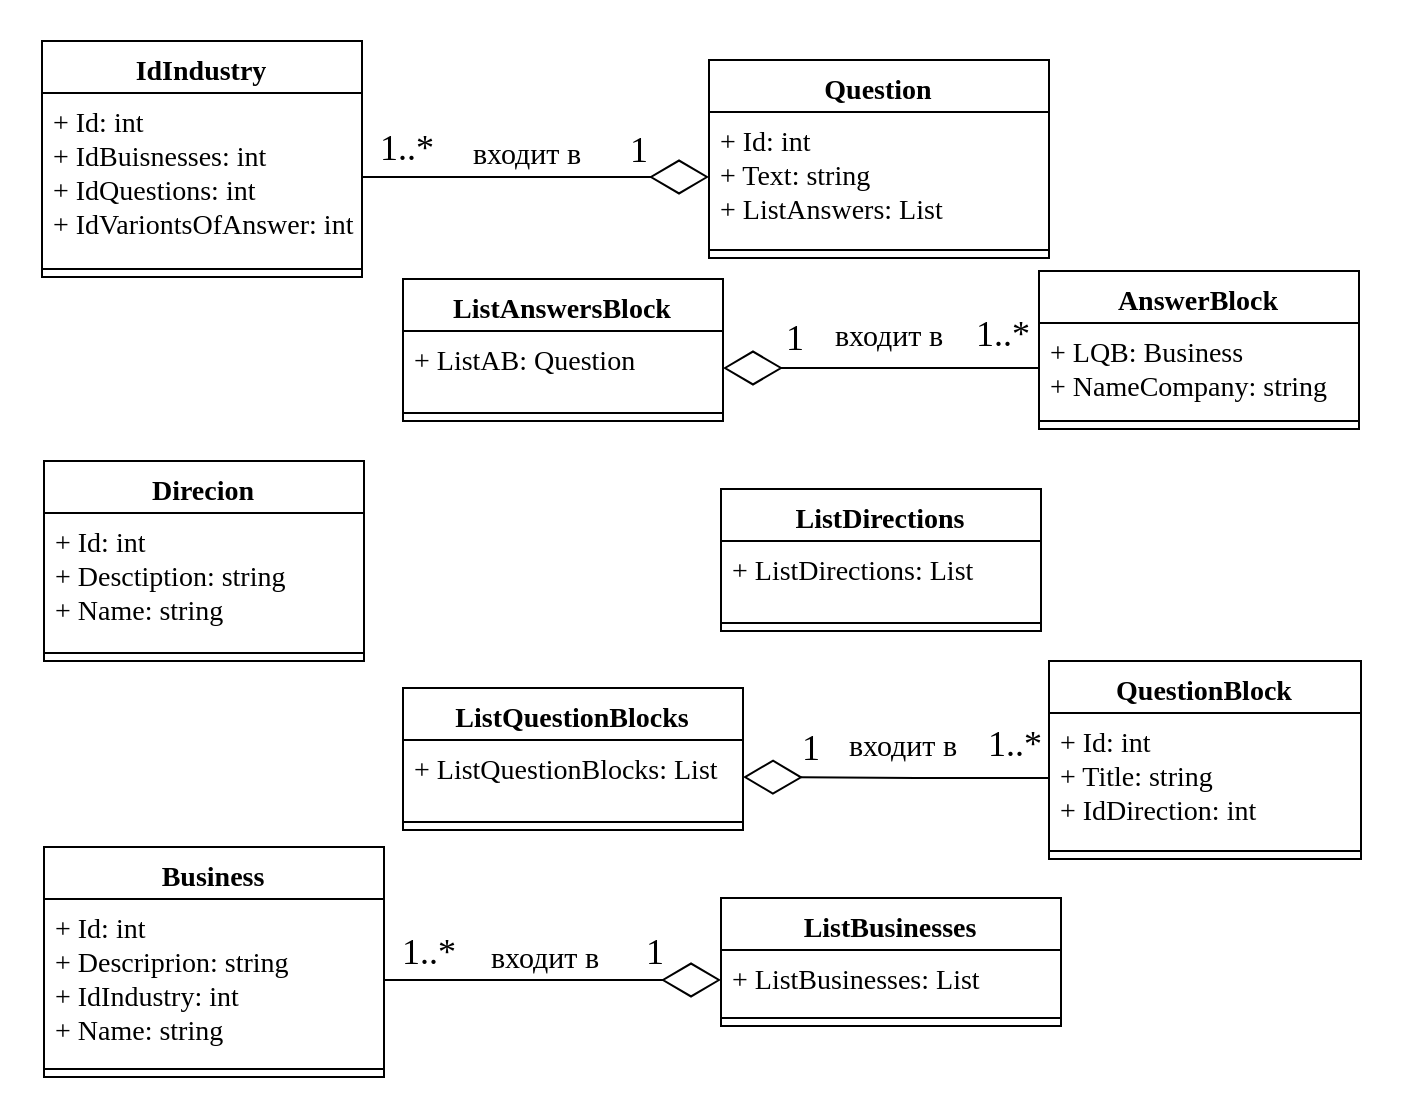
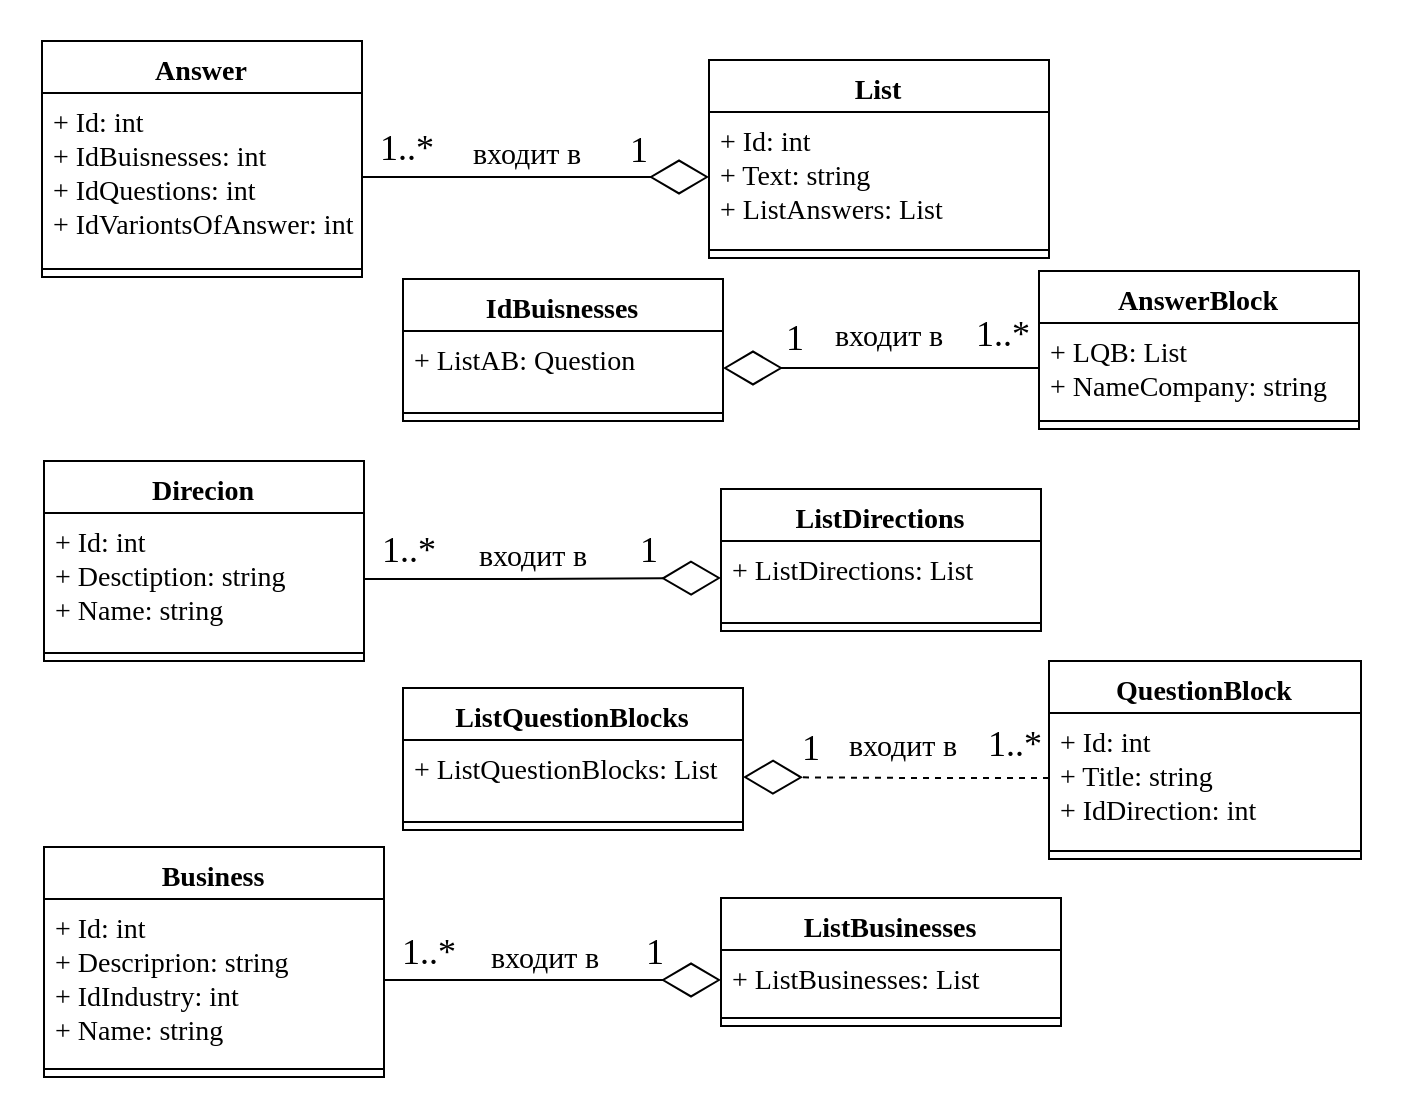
- <mxCell id="2" value="IdIndustry" style="swimlane;fontStyle=1;align=center;verticalAlign=top;childLayout=stackLayout;horizontal=1;startSize=26;horizontalStack=0;resizeParent=1;resizeParentMax=0;resizeLast=0;collapsible=1;marginBottom=0;fontFamily=Times New Roman;fontSize=14;" parent="1" vertex="1"><mxGeometry x="20.5" y="20" width="160" height="118" as="geometry" /></mxCell>
+ <mxCell id="2" value="Answer" style="swimlane;fontStyle=1;align=center;verticalAlign=top;childLayout=stackLayout;horizontal=1;startSize=26;horizontalStack=0;resizeParent=1;resizeParentMax=0;resizeLast=0;collapsible=1;marginBottom=0;fontFamily=Times New Roman;fontSize=14;" parent="1" vertex="1"><mxGeometry x="20.5" y="20" width="160" height="118" as="geometry" /></mxCell>
- <mxCell id="17" value="Question" style="swimlane;fontStyle=1;align=center;verticalAlign=top;childLayout=stackLayout;horizontal=1;startSize=26;horizontalStack=0;resizeParent=1;resizeParentMax=0;resizeLast=0;collapsible=1;marginBottom=0;fontFamily=Times New Roman;fontSize=14;" parent="1" vertex="1"><mxGeometry x="354" y="29.5" width="170" height="99" as="geometry" /></mxCell>
+ <mxCell id="17" value="List" style="swimlane;fontStyle=1;align=center;verticalAlign=top;childLayout=stackLayout;horizontal=1;startSize=26;horizontalStack=0;resizeParent=1;resizeParentMax=0;resizeLast=0;collapsible=1;marginBottom=0;fontFamily=Times New Roman;fontSize=14;" parent="1" vertex="1"><mxGeometry x="354" y="29.5" width="170" height="99" as="geometry" /></mxCell>
- <mxCell id="5" value="ListAnswersBlock" style="swimlane;fontStyle=1;align=center;verticalAlign=top;childLayout=stackLayout;horizontal=1;startSize=26;horizontalStack=0;resizeParent=1;resizeParentMax=0;resizeLast=0;collapsible=1;marginBottom=0;fontFamily=Times New Roman;fontSize=14;" parent="1" vertex="1"><mxGeometry x="201" y="139" width="160" height="71" as="geometry" /></mxCell>
+ <mxCell id="5" value="IdBuisnesses" style="swimlane;fontStyle=1;align=center;verticalAlign=top;childLayout=stackLayout;horizontal=1;startSize=26;horizontalStack=0;resizeParent=1;resizeParentMax=0;resizeLast=0;collapsible=1;marginBottom=0;fontFamily=Times New Roman;fontSize=14;" parent="1" vertex="1"><mxGeometry x="201" y="139" width="160" height="71" as="geometry" /></mxCell>
- <mxCell id="9" value="+ LQB: Business&#10;+ NameCompany: string" style="text;strokeColor=none;fillColor=none;align=left;verticalAlign=top;spacingLeft=4;spacingRight=4;overflow=hidden;rotatable=0;points=[[0,0.5],[1,0.5]];portConstraint=eastwest;fontFamily=Times New Roman;fontSize=14;" parent="8" vertex="1"><mxGeometry y="26" width="160" height="45" as="geometry" /></mxCell>
+ <mxCell id="9" value="+ LQB: List&#10;+ NameCompany: string" style="text;strokeColor=none;fillColor=none;align=left;verticalAlign=top;spacingLeft=4;spacingRight=4;overflow=hidden;rotatable=0;points=[[0,0.5],[1,0.5]];portConstraint=eastwest;fontFamily=Times New Roman;fontSize=14;" parent="8" vertex="1"><mxGeometry y="26" width="160" height="45" as="geometry" /></mxCell>
+ <mxCell id="40" style="edgeStyle=orthogonalEdgeStyle;rounded=0;orthogonalLoop=1;jettySize=auto;html=1;exitX=1;exitY=0.5;exitDx=0;exitDy=0;fontFamily=Times New Roman;fontSize=14;endArrow=diamondThin;endFill=0;strokeWidth=1;endSize=27;entryX=0;entryY=0.5;entryDx=0;entryDy=0;" parent="1" source="12" target="15" edge="1"><mxGeometry relative="1" as="geometry"><mxPoint x="187" y="263.5" as="sourcePoint" /><mxPoint x="360" y="263.5" as="targetPoint" /></mxGeometry></mxCell>
+ <mxCell id="41" value="входит в" style="text;html=1;resizable=0;points=[];align=center;verticalAlign=middle;labelBackgroundColor=#ffffff;fontSize=15;fontFamily=Times New Roman;" parent="40" vertex="1" connectable="0"><mxGeometry x="-0.149" y="-1" relative="1" as="geometry"><mxPoint x="7.5" y="-13.5" as="offset" /></mxGeometry></mxCell>
+ <mxCell id="42" value="1" style="text;html=1;resizable=0;points=[];align=center;verticalAlign=middle;labelBackgroundColor=#ffffff;fontSize=18;fontFamily=Times New Roman;" parent="40" vertex="1" connectable="0"><mxGeometry x="0.384" y="2" relative="1" as="geometry"><mxPoint x="18" y="-12" as="offset" /></mxGeometry></mxCell>
+ <mxCell id="43" value="1..*" style="text;html=1;resizable=0;points=[];align=center;verticalAlign=middle;labelBackgroundColor=#ffffff;fontSize=18;fontFamily=Times New Roman;" parent="40" vertex="1" connectable="0"><mxGeometry x="-0.816" y="1" relative="1" as="geometry"><mxPoint x="5.5" y="-13.5" as="offset" /></mxGeometry></mxCell>
- <mxCell id="44" style="edgeStyle=orthogonalEdgeStyle;rounded=0;orthogonalLoop=1;jettySize=auto;html=1;entryX=1;entryY=0.5;entryDx=0;entryDy=0;fontFamily=Times New Roman;fontSize=14;endArrow=diamondThin;endFill=0;strokeWidth=1;endSize=27;" parent="1" source="24" target="21" edge="1"><mxGeometry relative="1" as="geometry"><mxPoint x="523.912" y="392.059" as="sourcePoint" /><mxPoint x="365.088" y="392.059" as="targetPoint" /></mxGeometry></mxCell>
+ <mxCell id="44" style="edgeStyle=orthogonalEdgeStyle;rounded=0;orthogonalLoop=1;jettySize=auto;html=1;entryX=1;entryY=0.5;entryDx=0;entryDy=0;fontFamily=Times New Roman;fontSize=14;endArrow=diamondThin;endFill=0;strokeWidth=1;endSize=27;dashed=1;" parent="1" source="24" target="21" edge="1"><mxGeometry relative="1" as="geometry"><mxPoint x="523.912" y="392.059" as="sourcePoint" /><mxPoint x="365.088" y="392.059" as="targetPoint" /></mxGeometry></mxCell>
